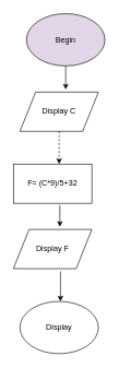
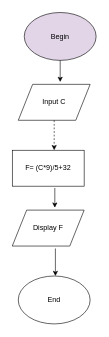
- <mxCell id="3" value="Display C" style="shape=parallelogram;perimeter=parallelogramPerimeter;whiteSpace=wrap;html=1;" vertex="1" parent="1"><mxGeometry x="30" y="140" width="120" height="60" as="geometry" /></mxCell>
+ <mxCell id="3" value="Input C" style="shape=parallelogram;perimeter=parallelogramPerimeter;whiteSpace=wrap;html=1;" vertex="1" parent="1"><mxGeometry x="30" y="140" width="120" height="60" as="geometry" /></mxCell>
- <mxCell id="6" value="Display&lt;br&gt;" style="ellipse;whiteSpace=wrap;html=1;" vertex="1" parent="1"><mxGeometry x="30" y="460" width="120" height="80" as="geometry" /></mxCell>
+ <mxCell id="6" value="End&lt;br&gt;" style="ellipse;whiteSpace=wrap;html=1;" vertex="1" parent="1"><mxGeometry x="30" y="460" width="120" height="80" as="geometry" /></mxCell>
